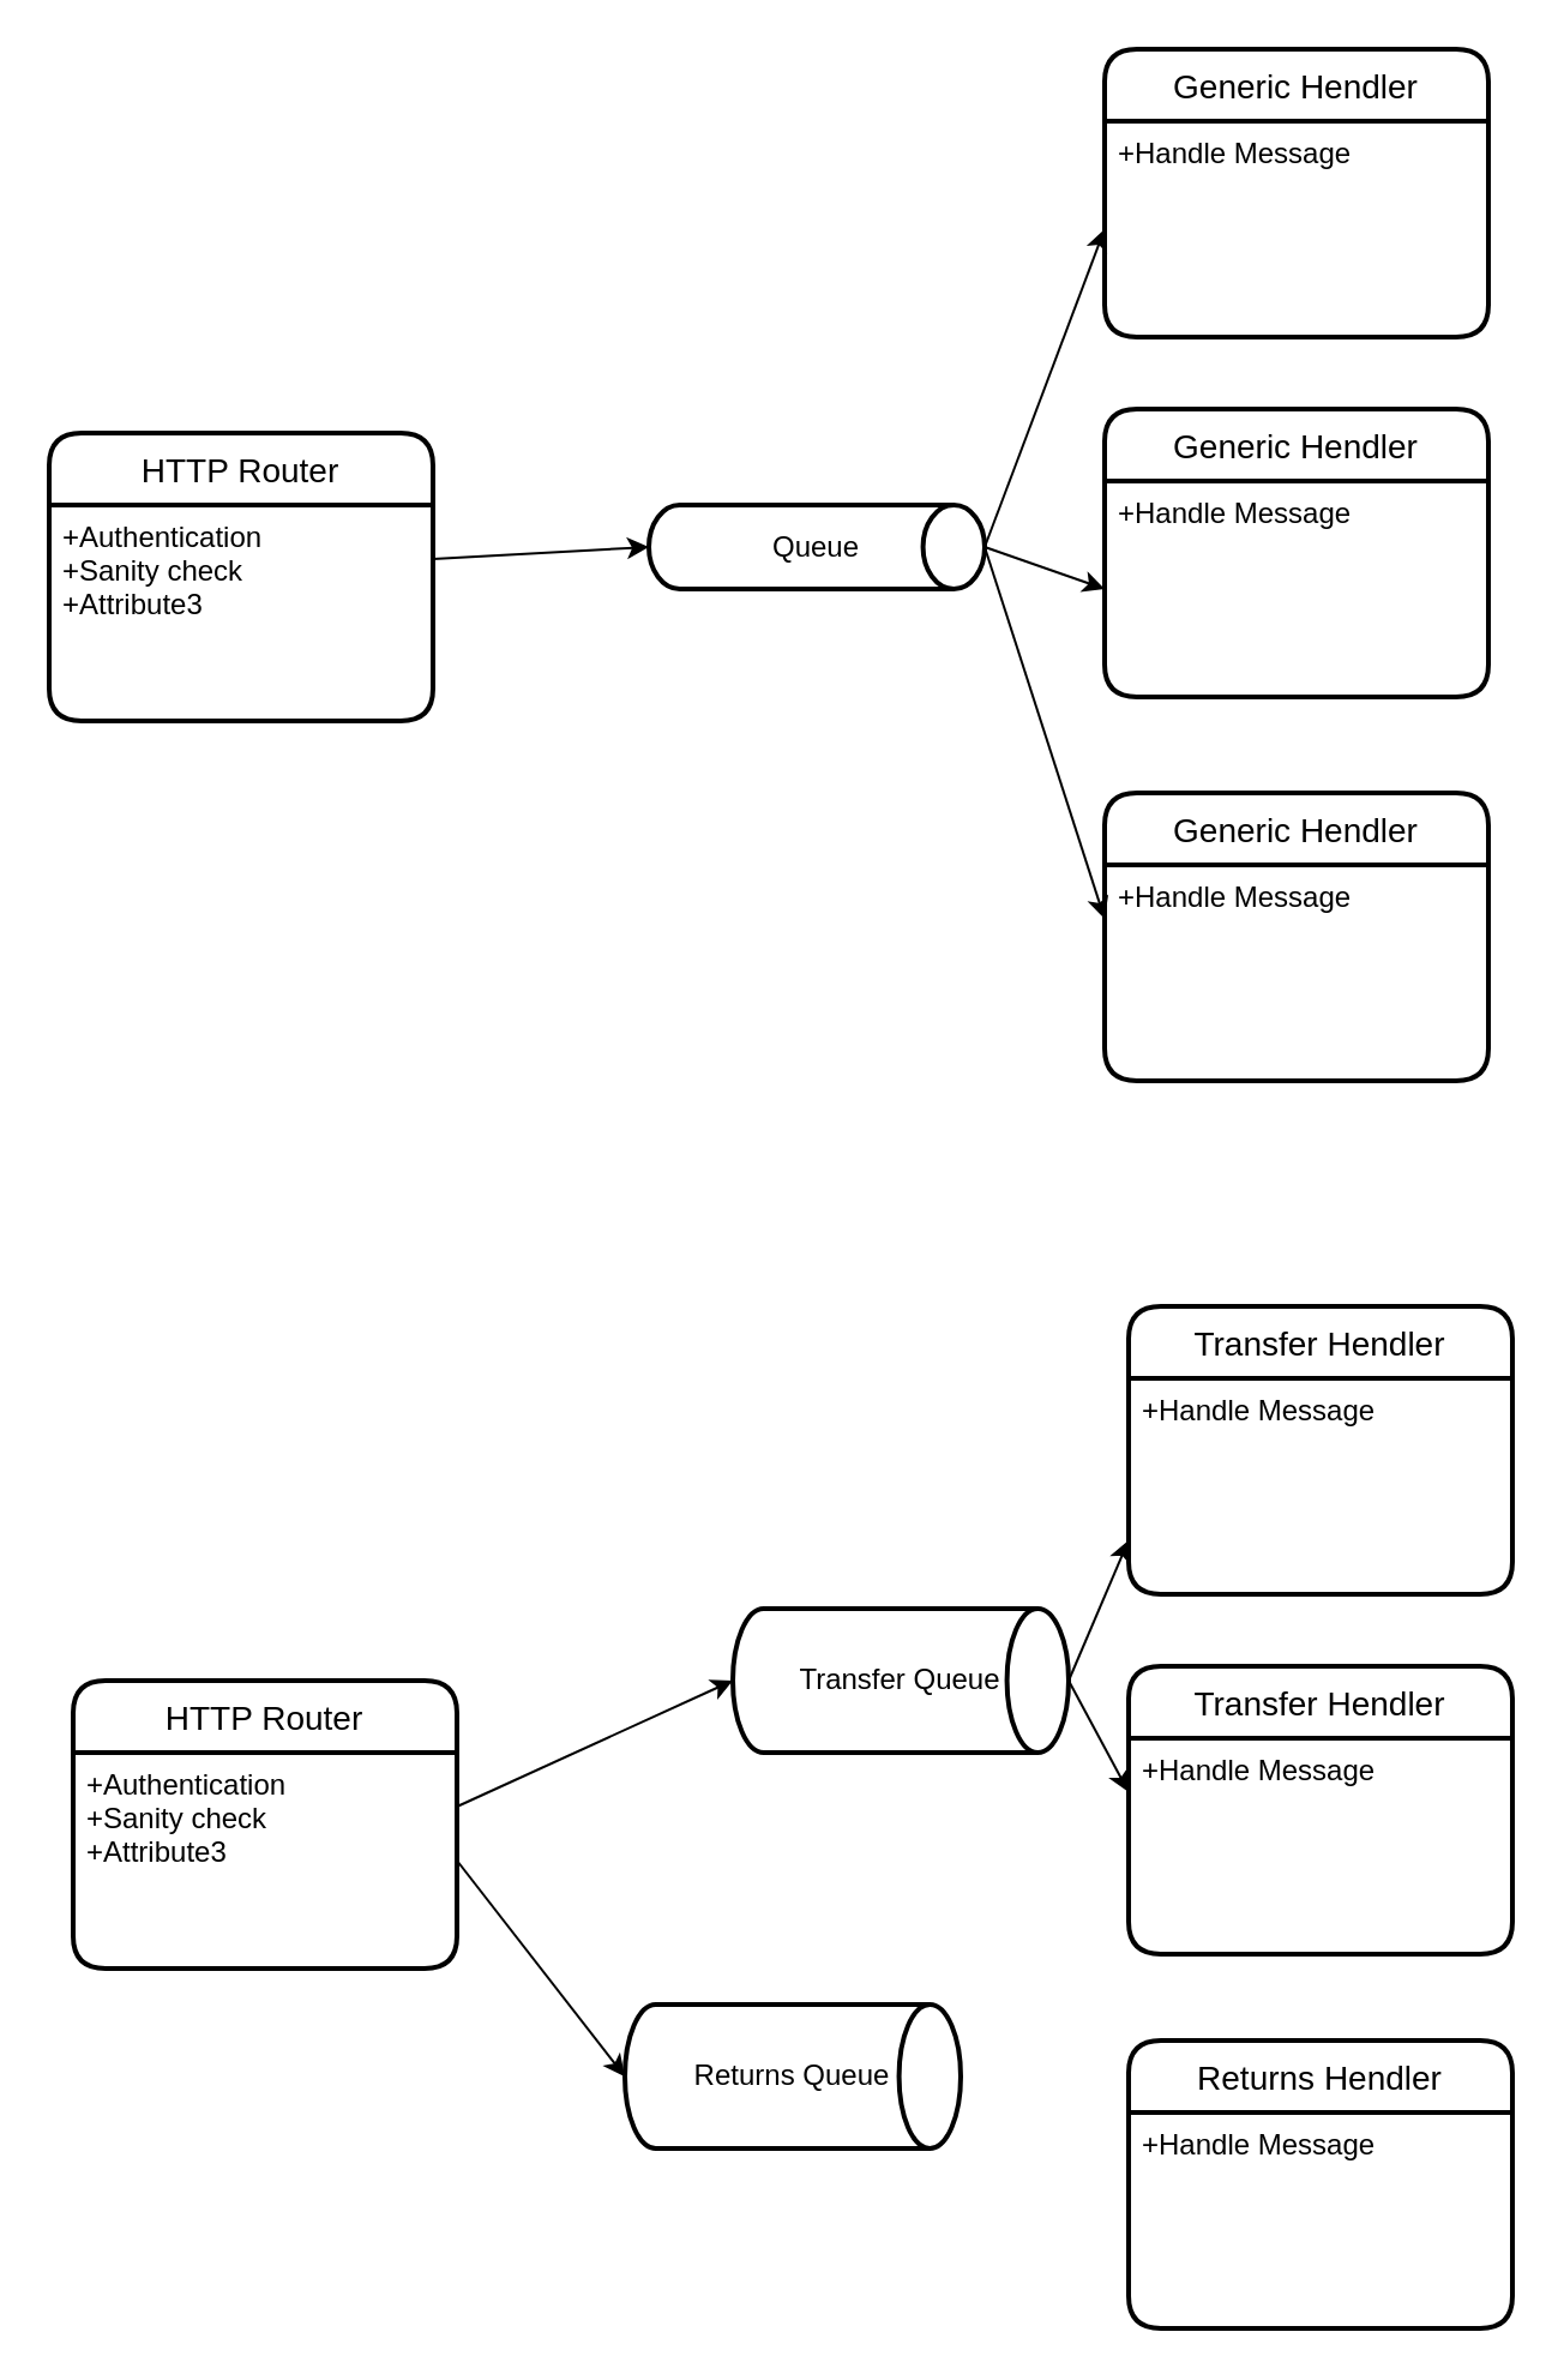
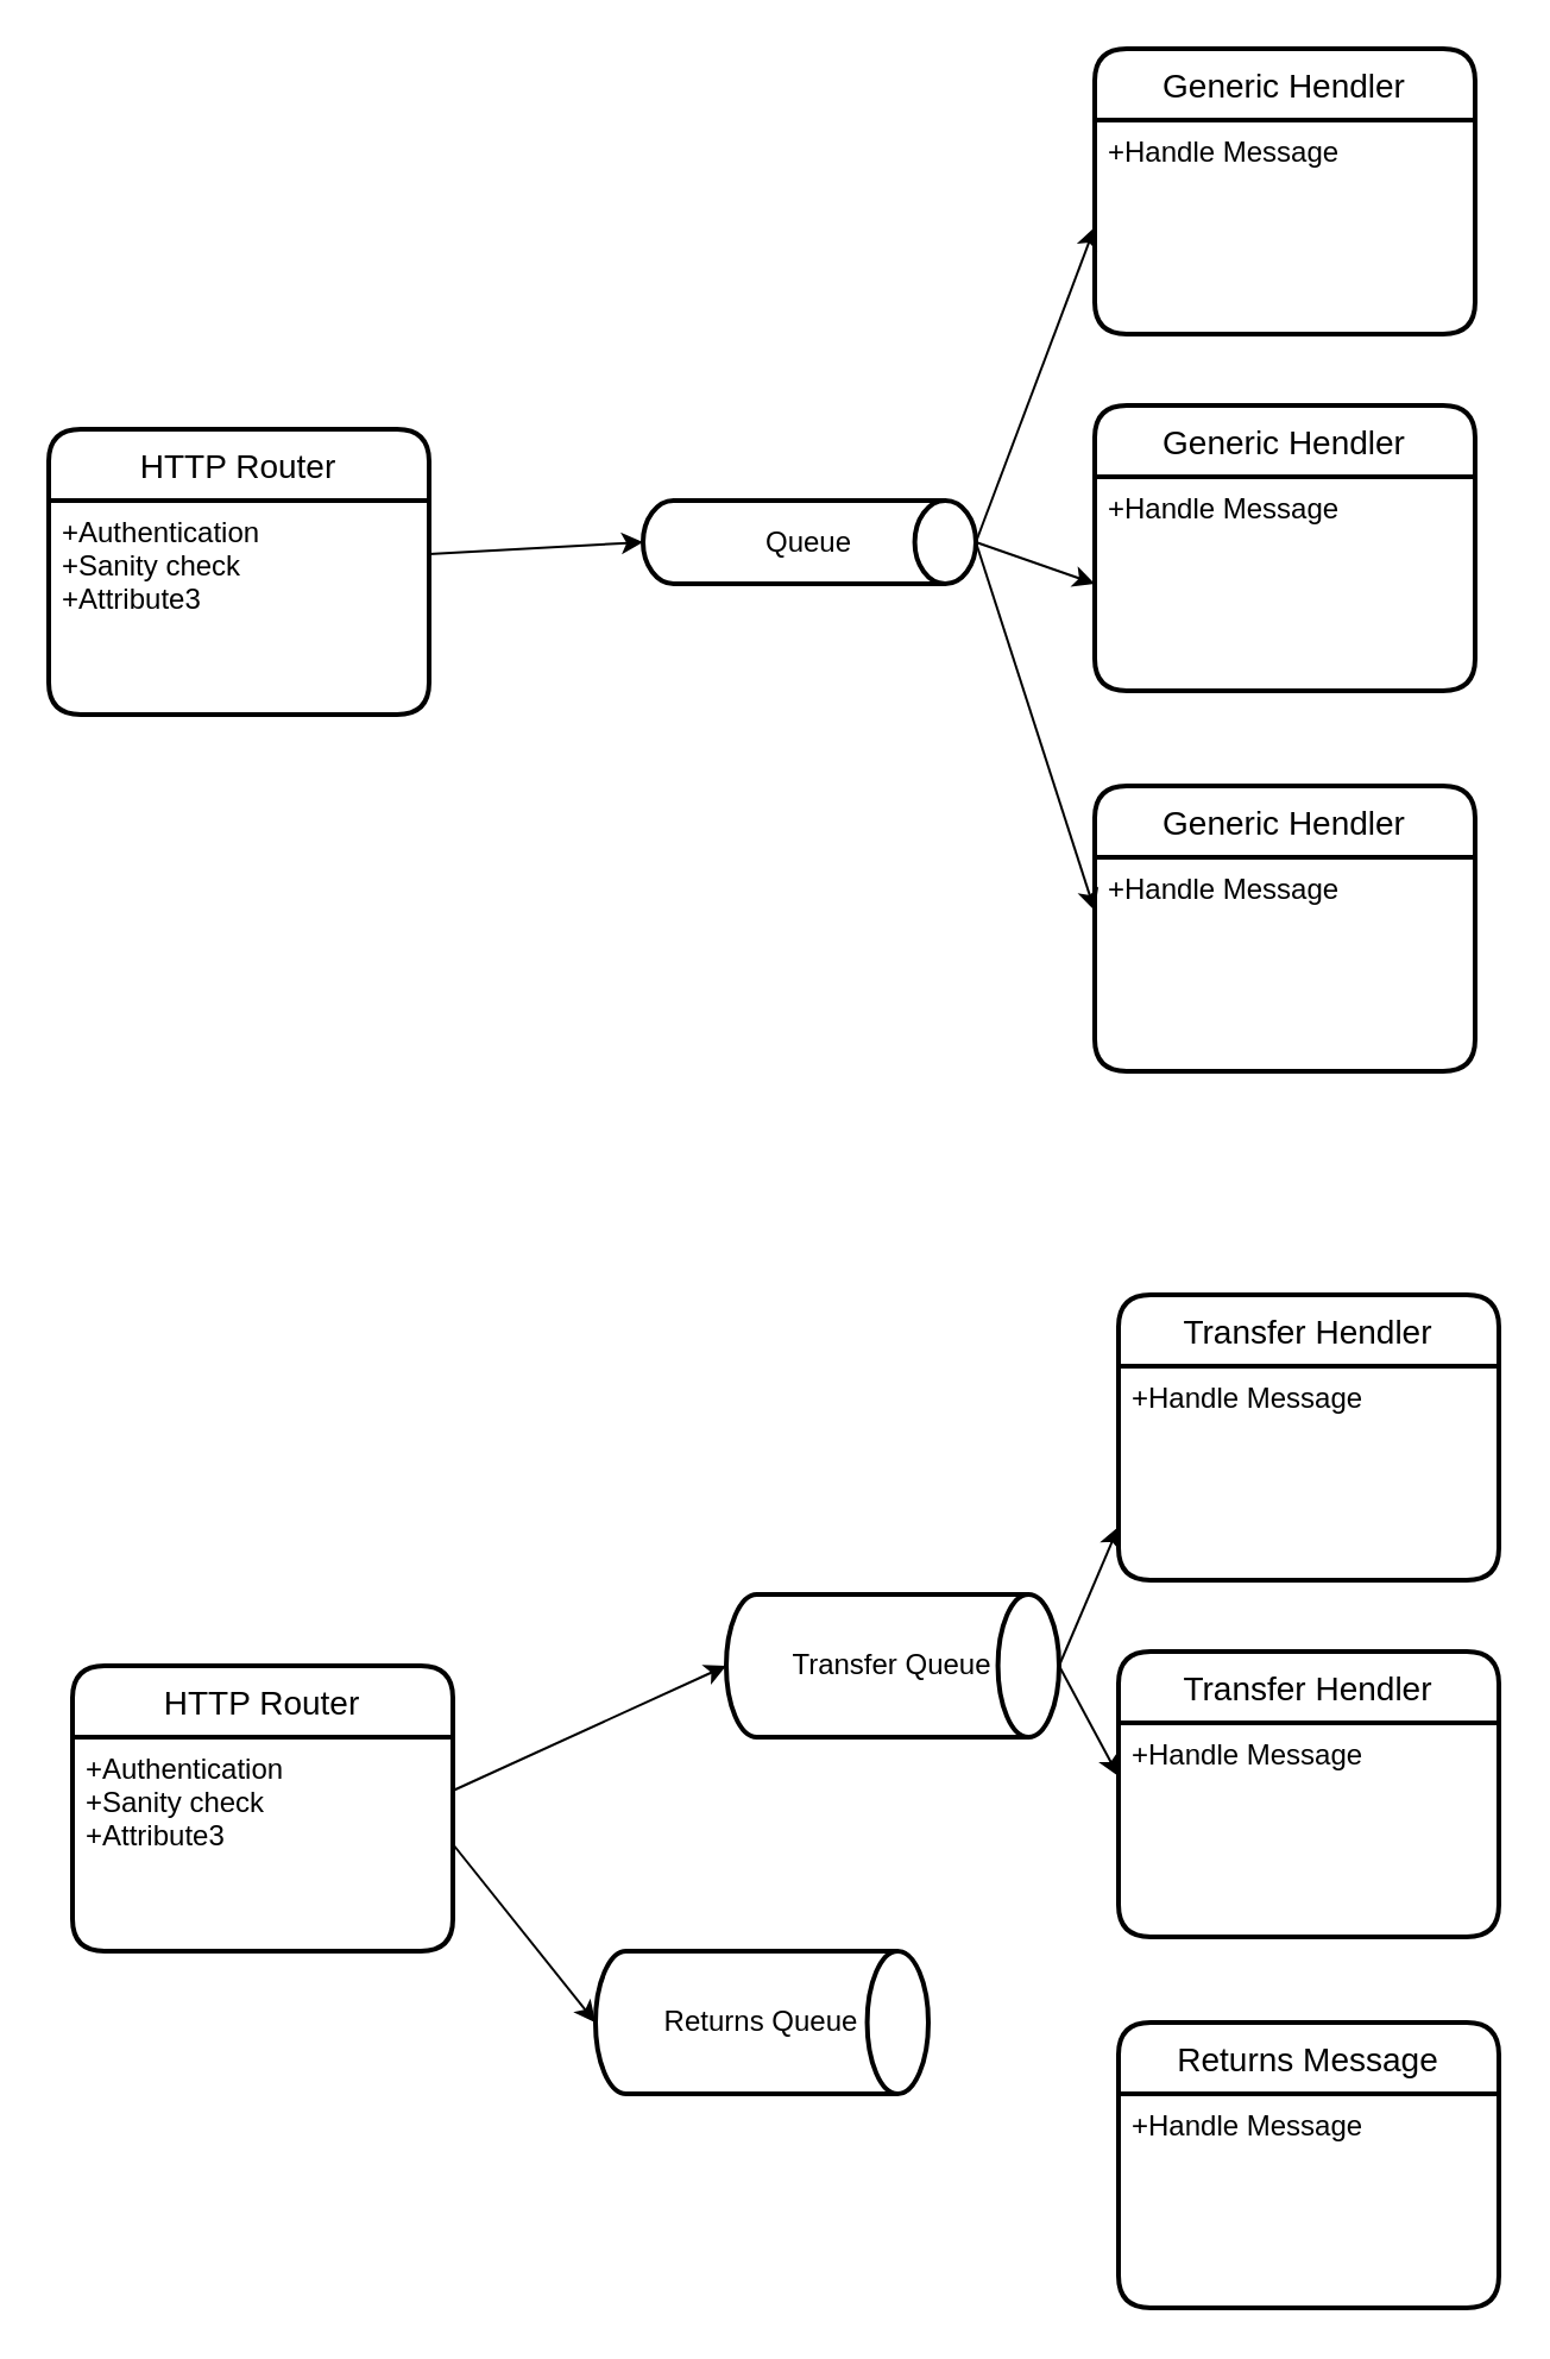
- <mxCell id="20" value="Returns Queue" style="strokeWidth=2;html=1;shape=mxgraph.flowchart.direct_data;whiteSpace=wrap;" vertex="1" parent="1"><mxGeometry x="260" y="835" width="140" height="60" as="geometry" /></mxCell>
+ <mxCell id="20" value="Returns Queue" style="strokeWidth=2;html=1;shape=mxgraph.flowchart.direct_data;whiteSpace=wrap;" vertex="1" parent="1"><mxGeometry x="250" y="820" width="140" height="60" as="geometry" /></mxCell>
- <mxCell id="13" value="Returns Hendler" style="swimlane;childLayout=stackLayout;horizontal=1;startSize=30;horizontalStack=0;rounded=1;fontSize=14;fontStyle=0;strokeWidth=2;resizeParent=0;resizeLast=1;shadow=0;dashed=0;align=center;" vertex="1" parent="1"><mxGeometry x="470" y="850" width="160" height="120" as="geometry" /></mxCell>
+ <mxCell id="13" value="Returns Message" style="swimlane;childLayout=stackLayout;horizontal=1;startSize=30;horizontalStack=0;rounded=1;fontSize=14;fontStyle=0;strokeWidth=2;resizeParent=0;resizeLast=1;shadow=0;dashed=0;align=center;" vertex="1" parent="1"><mxGeometry x="470" y="850" width="160" height="120" as="geometry" /></mxCell>
